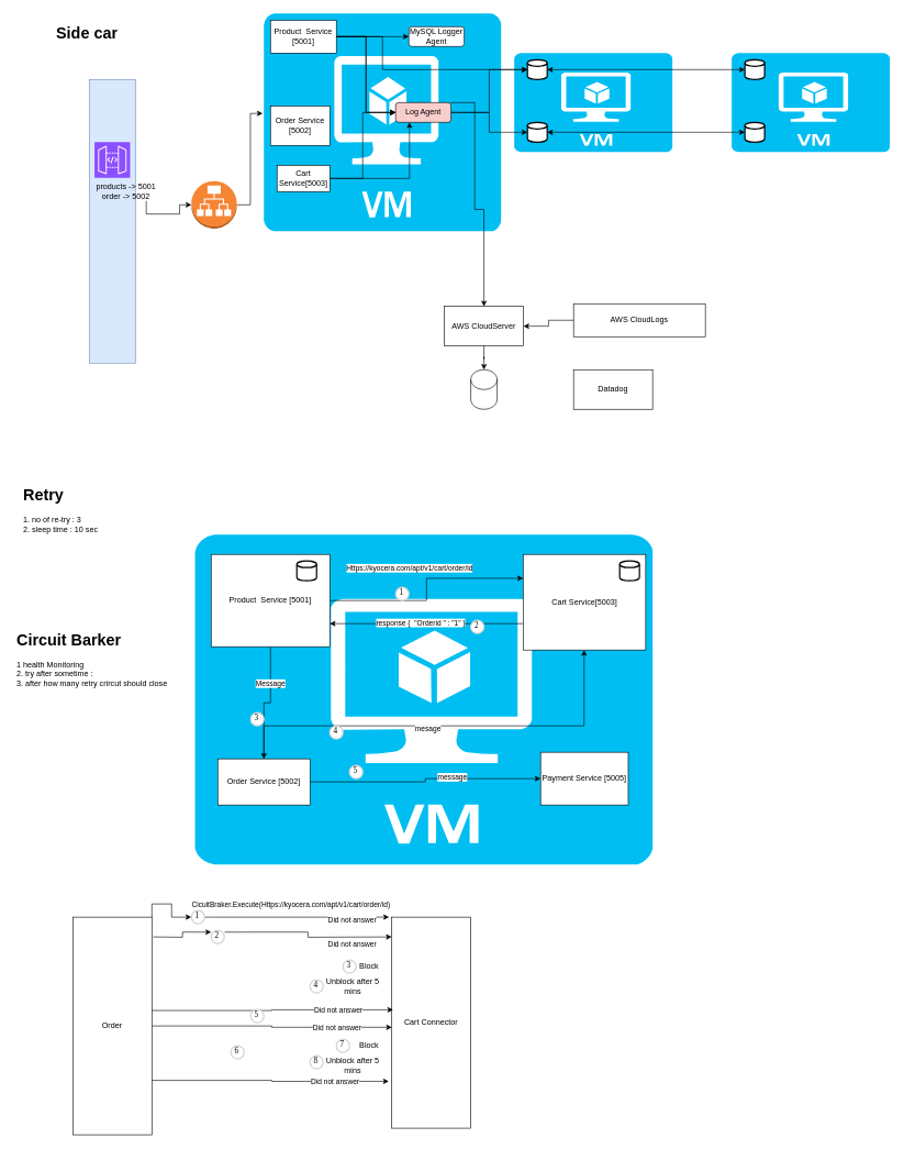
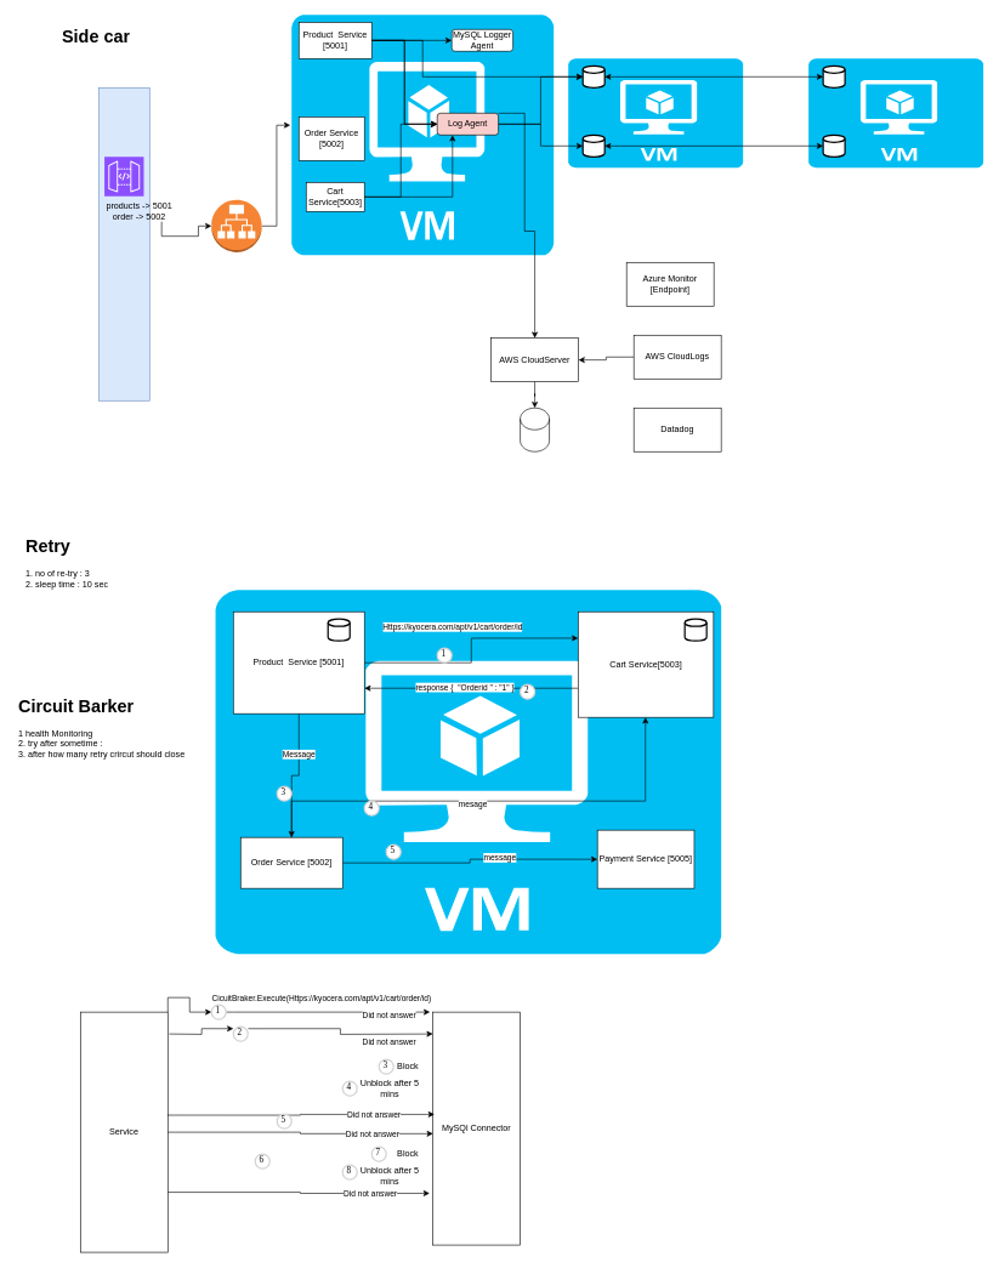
+ <mxCell id="29" value="Azure Monitor [Endpoint]" style="rounded=0;whiteSpace=wrap;html=1;" vertex="1" parent="1"><mxGeometry x="860" y="360" width="120" height="60" as="geometry" /></mxCell>
- <mxCell id="28" value="AWS CloudLogs" style="rounded=0;whiteSpace=wrap;html=1;" vertex="1" parent="1"><mxGeometry x="870" y="460" width="200" height="50" as="geometry" /></mxCell>
+ <mxCell id="28" value="AWS CloudLogs" style="rounded=0;whiteSpace=wrap;html=1;" vertex="1" parent="1"><mxGeometry x="870" y="460" width="120" height="60" as="geometry" /></mxCell>
- <mxCell id="67" value="Cart Connector" style="rounded=0;whiteSpace=wrap;html=1;" vertex="1" parent="1"><mxGeometry x="594" y="1390" width="120" height="320" as="geometry" /></mxCell>
+ <mxCell id="67" value="MySQl Connector" style="rounded=0;whiteSpace=wrap;html=1;" vertex="1" parent="1"><mxGeometry x="594" y="1390" width="120" height="320" as="geometry" /></mxCell>
- <mxCell id="66" value="Order" style="rounded=0;whiteSpace=wrap;html=1;" vertex="1" parent="1"><mxGeometry x="110" y="1390" width="120" height="330" as="geometry" /></mxCell>
+ <mxCell id="66" value="Service" style="rounded=0;whiteSpace=wrap;html=1;" vertex="1" parent="1"><mxGeometry x="110" y="1390" width="120" height="330" as="geometry" /></mxCell>
